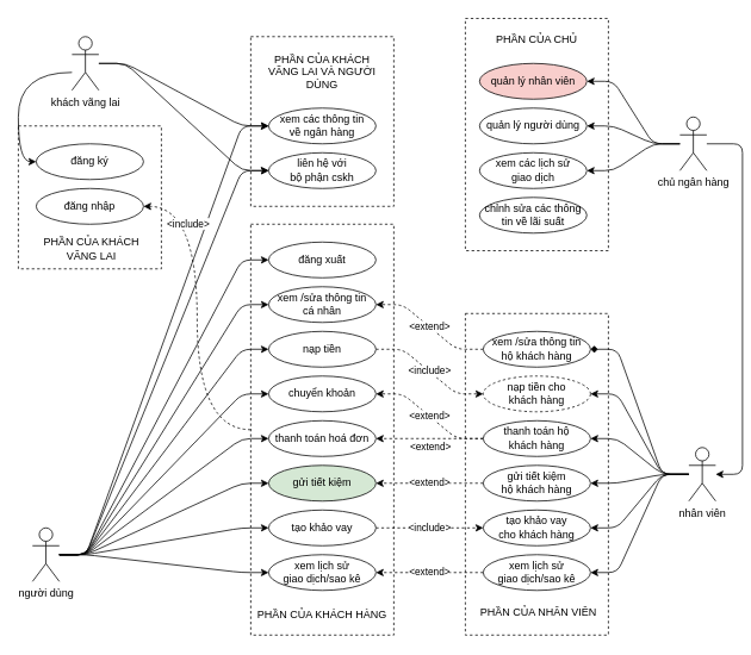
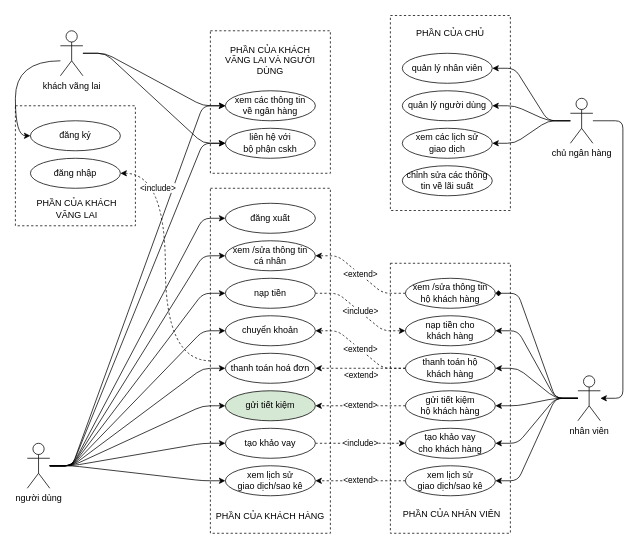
- <mxCell id="64" value="quản lý nhân viên" style="ellipse;whiteSpace=wrap;html=1;fillColor=#f8cecc;" parent="1" vertex="1"><mxGeometry x="535.88" y="70.37" width="120" height="40" as="geometry" /></mxCell>
+ <mxCell id="64" value="quản lý nhân viên" style="ellipse;whiteSpace=wrap;html=1;" parent="1" vertex="1"><mxGeometry x="535.88" y="70.37" width="120" height="40" as="geometry" /></mxCell>
- <mxCell id="44" value="nạp tiền cho&lt;br&gt;khách hàng" style="ellipse;whiteSpace=wrap;html=1;dashed=1;" parent="1" vertex="1"><mxGeometry x="540" y="420.37" width="120" height="40" as="geometry" /></mxCell>
+ <mxCell id="44" value="nạp tiền cho&lt;br&gt;khách hàng" style="ellipse;whiteSpace=wrap;html=1;" parent="1" vertex="1"><mxGeometry x="540" y="420.37" width="120" height="40" as="geometry" /></mxCell>
